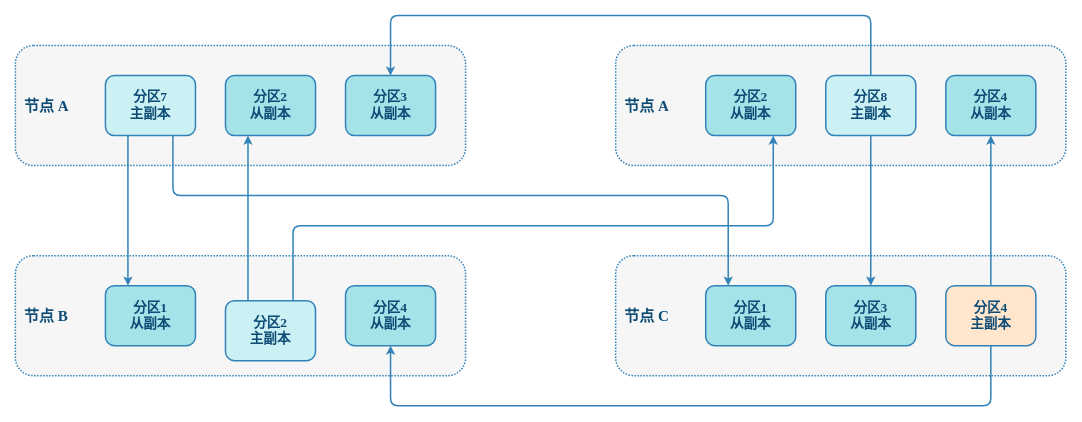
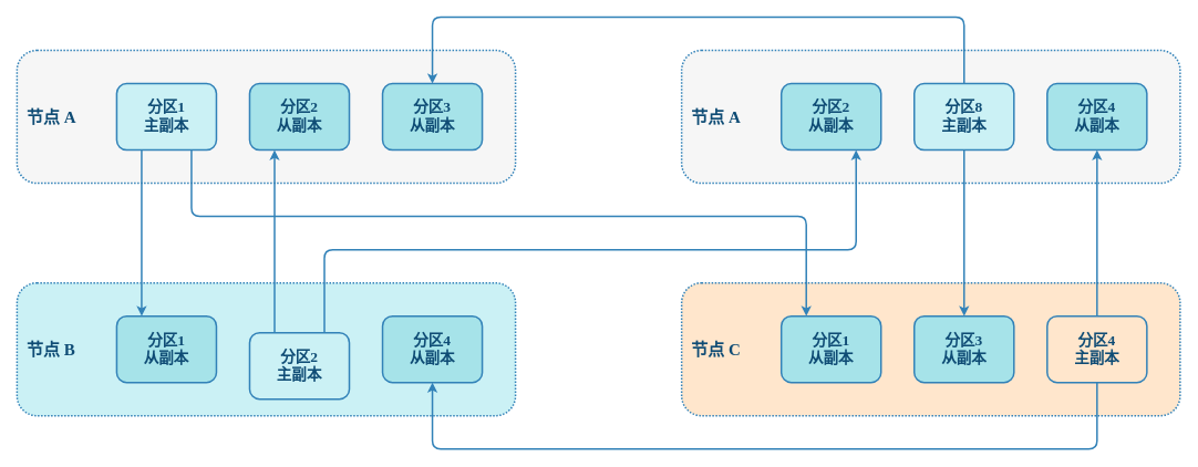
- <mxCell id="8" value="&lt;div&gt;分区7&lt;/div&gt;&lt;div&gt;主副本&lt;/div&gt;" style="rounded=1;whiteSpace=wrap;html=1;fontFamily=Comic Sans MS;fontStyle=1;labelBackgroundColor=none;fillColor=#CBF1F5;strokeColor=#3282B8;fontColor=#0F4C75;shadow=0;container=0;fontSize=18;verticalAlign=middle;strokeWidth=2;" vertex="1" parent="1"><mxGeometry x="140" y="100" width="120" height="80" as="geometry" /></mxCell>
+ <mxCell id="8" value="&lt;div&gt;分区1&lt;/div&gt;&lt;div&gt;主副本&lt;/div&gt;" style="rounded=1;whiteSpace=wrap;html=1;fontFamily=Comic Sans MS;fontStyle=1;labelBackgroundColor=none;fillColor=#CBF1F5;strokeColor=#3282B8;fontColor=#0F4C75;shadow=0;container=0;fontSize=18;verticalAlign=middle;strokeWidth=2;" vertex="1" parent="1"><mxGeometry x="140" y="100" width="120" height="80" as="geometry" /></mxCell>
- <mxCell id="4" value="节点 B" style="rounded=1;whiteSpace=wrap;html=1;strokeColor=#3282B8;fillColor=#F6F6F6;fontFamily=Comic Sans MS;fontStyle=1;container=0;fontColor=#0F4C75;shadow=0;fontSize=20;strokeWidth=2;dashed=1;dashPattern=1 1;align=left;verticalAlign=middle;spacingLeft=10;" vertex="1" parent="1"><mxGeometry x="20" y="340" width="600" height="160" as="geometry" /></mxCell>
+ <mxCell id="4" value="节点 B" style="rounded=1;whiteSpace=wrap;html=1;strokeColor=#3282B8;fillColor=#cbf1f5;fontFamily=Comic Sans MS;fontStyle=1;container=0;fontColor=#0F4C75;shadow=0;fontSize=20;strokeWidth=2;dashed=1;dashPattern=1 1;align=left;verticalAlign=middle;spacingLeft=10;" vertex="1" parent="1"><mxGeometry x="20" y="340" width="600" height="160" as="geometry" /></mxCell>
- <mxCell id="3" value="节点 C" style="rounded=1;whiteSpace=wrap;html=1;strokeColor=#3282B8;fillColor=#F6F6F6;fontFamily=Comic Sans MS;fontStyle=1;container=0;fontColor=#0F4C75;shadow=0;fontSize=20;strokeWidth=2;dashed=1;dashPattern=1 1;align=left;verticalAlign=middle;spacingLeft=10;" vertex="1" parent="1"><mxGeometry x="820" y="340" width="600" height="160" as="geometry" /></mxCell>
+ <mxCell id="3" value="节点 C" style="rounded=1;whiteSpace=wrap;html=1;strokeColor=#3282B8;fillColor=#ffe6cc;fontFamily=Comic Sans MS;fontStyle=1;container=0;fontColor=#0F4C75;shadow=0;fontSize=20;strokeWidth=2;dashed=1;dashPattern=1 1;align=left;verticalAlign=middle;spacingLeft=10;" vertex="1" parent="1"><mxGeometry x="820" y="340" width="600" height="160" as="geometry" /></mxCell>
